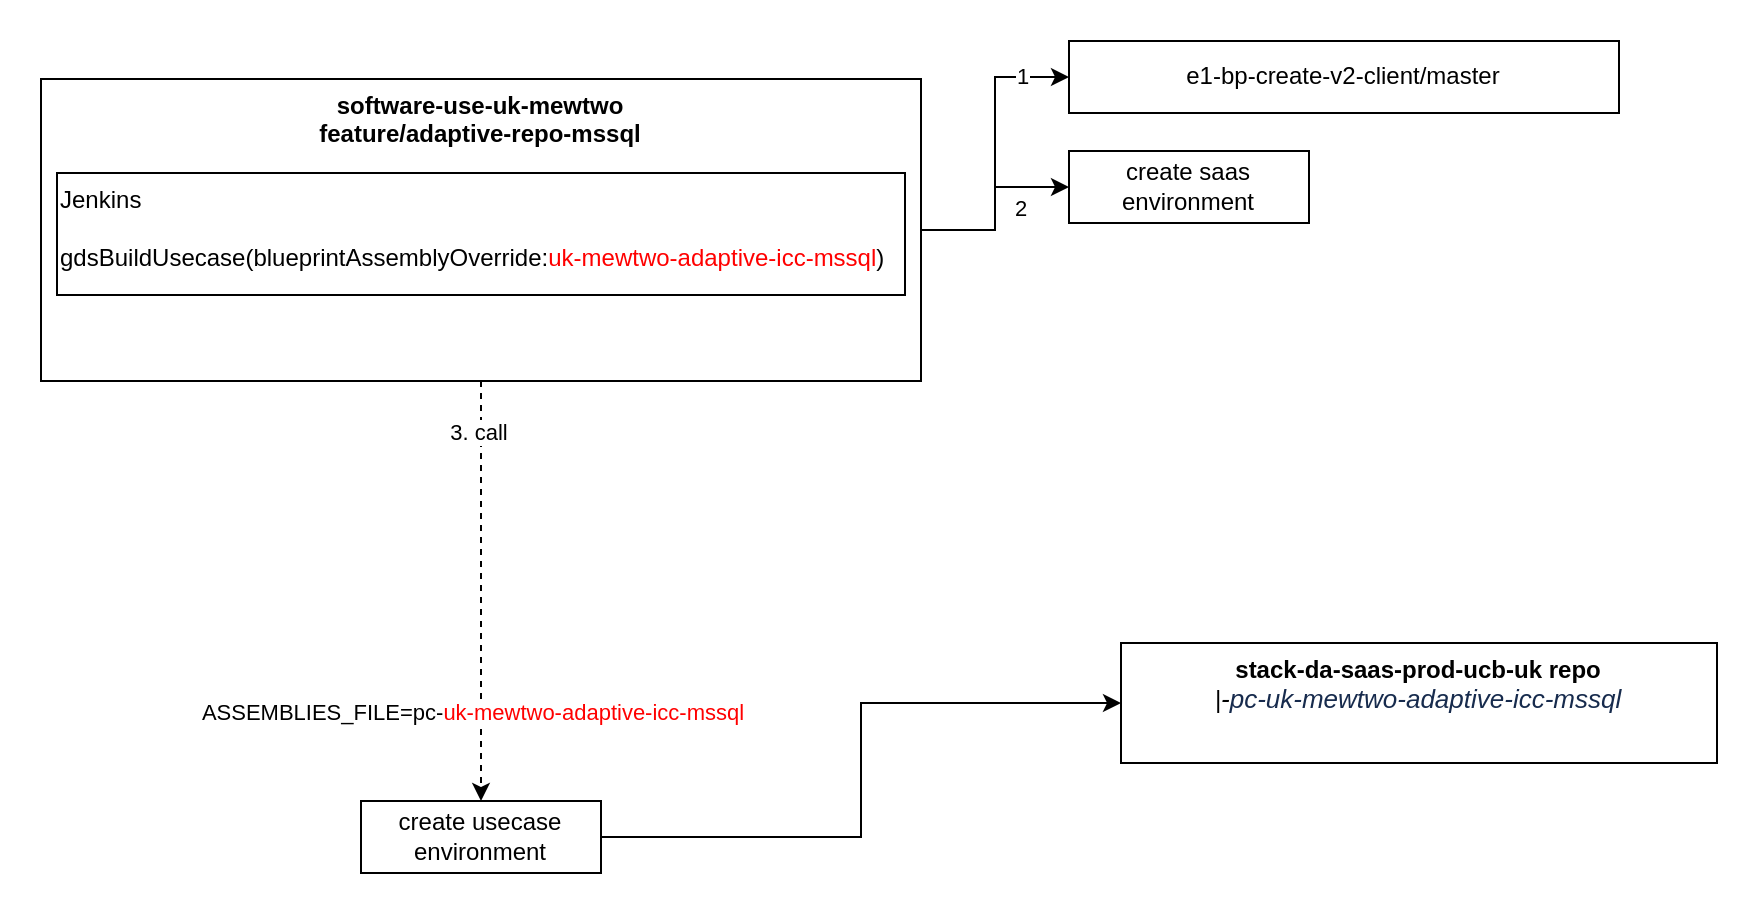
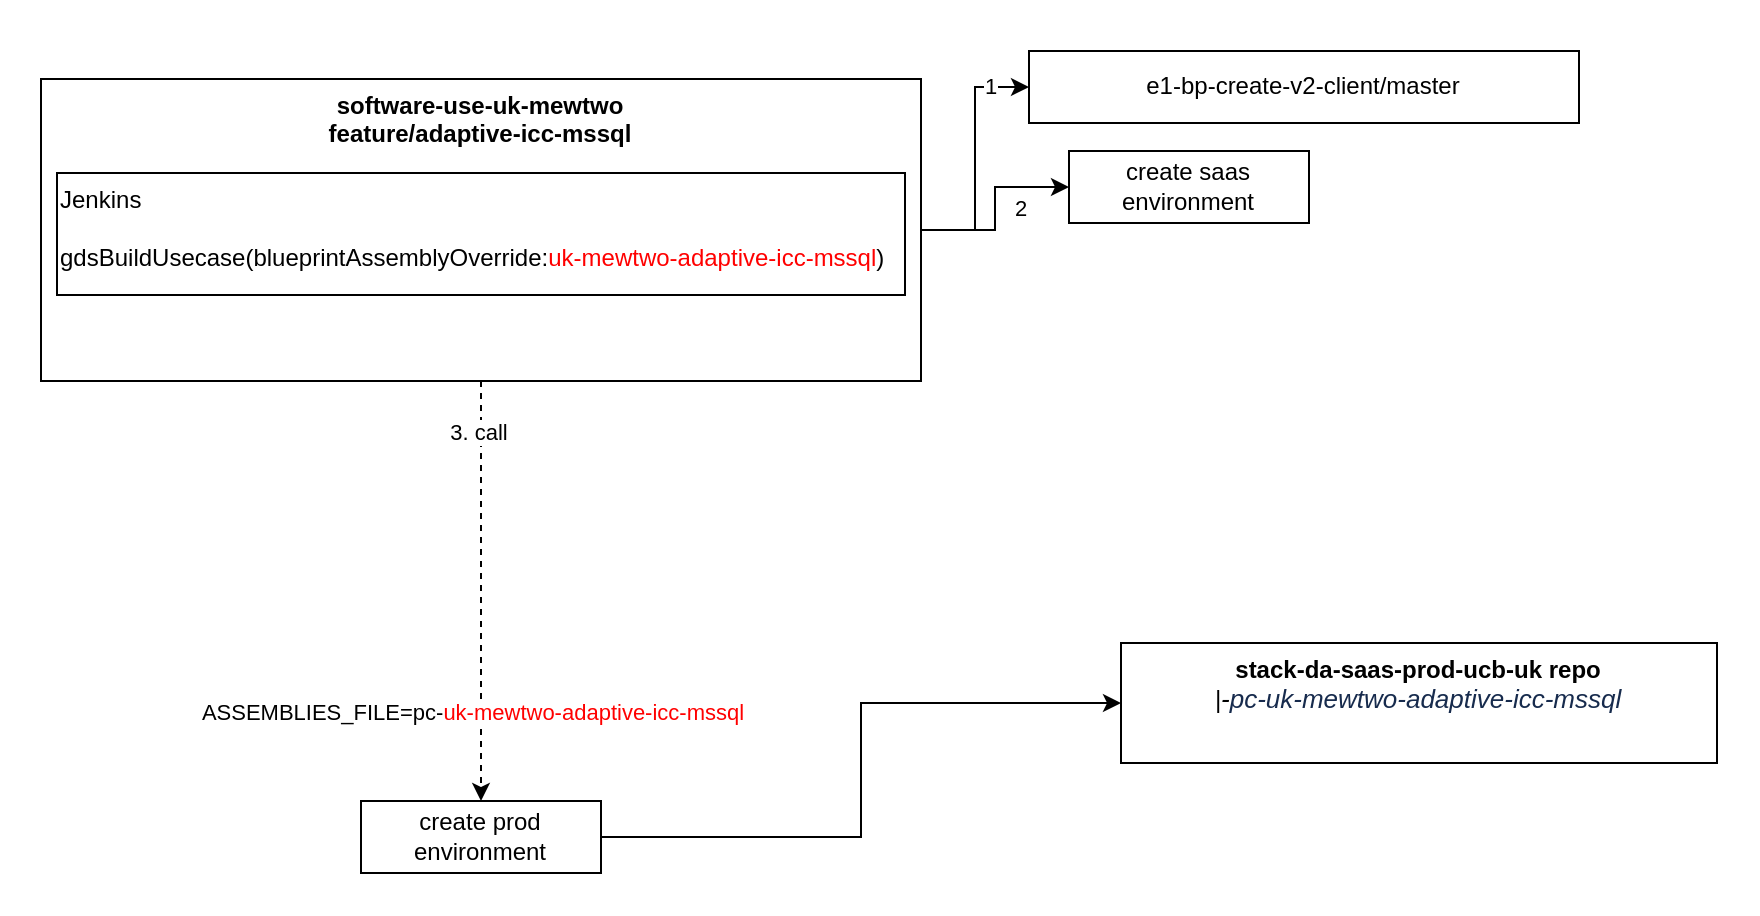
- <mxCell id="9" value="e1-bp-create-v2-client/master" style="rounded=0;whiteSpace=wrap;html=1;align=center;" vertex="1" parent="1"><mxGeometry x="534" y="20" width="275" height="36" as="geometry" /></mxCell>
+ <mxCell id="9" value="e1-bp-create-v2-client/master" style="rounded=0;whiteSpace=wrap;html=1;align=center;" vertex="1" parent="1"><mxGeometry x="514" y="25" width="275" height="36" as="geometry" /></mxCell>
- <mxCell id="6" value="software-use-uk-mewtwo&lt;br&gt;feature/adaptive-repo-mssql" style="rounded=0;whiteSpace=wrap;html=1;align=center;verticalAlign=top;fontStyle=1" vertex="1" parent="1"><mxGeometry x="20" y="39" width="440" height="151" as="geometry" /></mxCell>
+ <mxCell id="6" value="software-use-uk-mewtwo&lt;br&gt;feature/adaptive-icc-mssql" style="rounded=0;whiteSpace=wrap;html=1;align=center;verticalAlign=top;fontStyle=1" vertex="1" parent="1"><mxGeometry x="20" y="39" width="440" height="151" as="geometry" /></mxCell>
- <mxCell id="11" value="create usecase environment" style="rounded=0;whiteSpace=wrap;html=1;align=center;" vertex="1" parent="1"><mxGeometry x="180" y="400" width="120" height="36" as="geometry" /></mxCell>
+ <mxCell id="11" value="create prod environment" style="rounded=0;whiteSpace=wrap;html=1;align=center;" vertex="1" parent="1"><mxGeometry x="180" y="400" width="120" height="36" as="geometry" /></mxCell>
